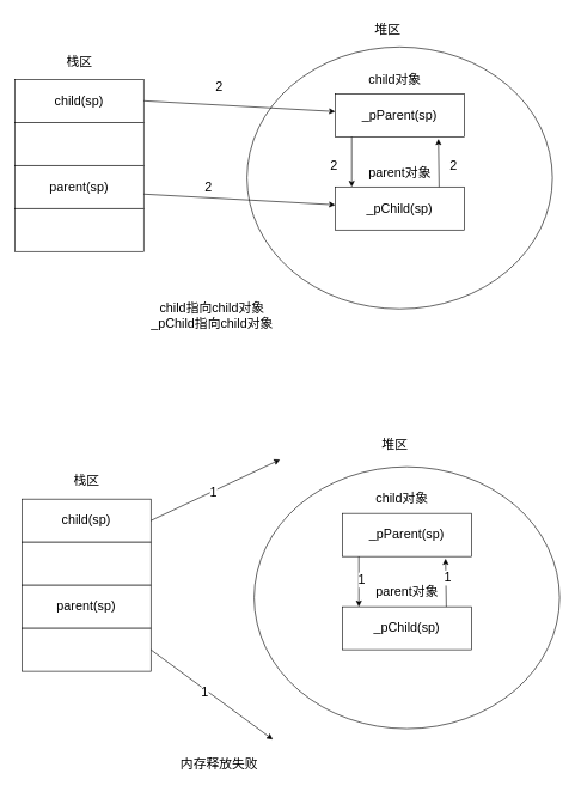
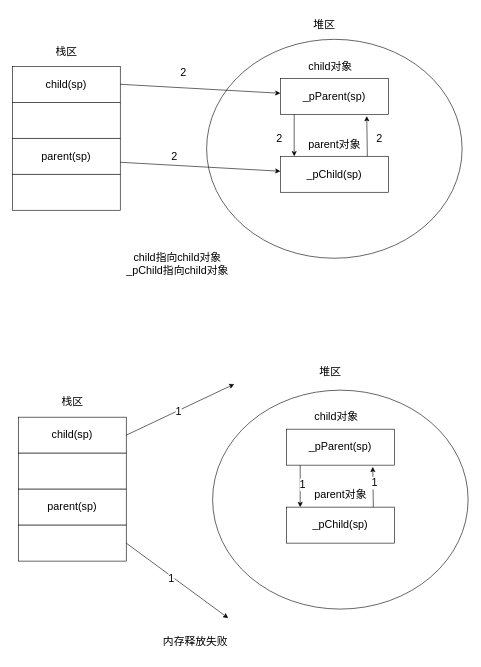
- <mxCell id="40" value="内存释放失败" style="text;html=1;align=center;verticalAlign=middle;resizable=0;points=[];autosize=1;strokeColor=none;fillColor=none;fontSize=18;" parent="1" vertex="1"><mxGeometry x="240" y="1045" width="130" height="40" as="geometry" /></mxCell>
+ <mxCell id="40" value="内存释放失败" style="text;html=1;align=center;verticalAlign=middle;resizable=0;points=[];autosize=1;strokeColor=none;fillColor=none;fontSize=18;" parent="1" vertex="1"><mxGeometry x="260" y="1050" width="130" height="40" as="geometry" /></mxCell>
